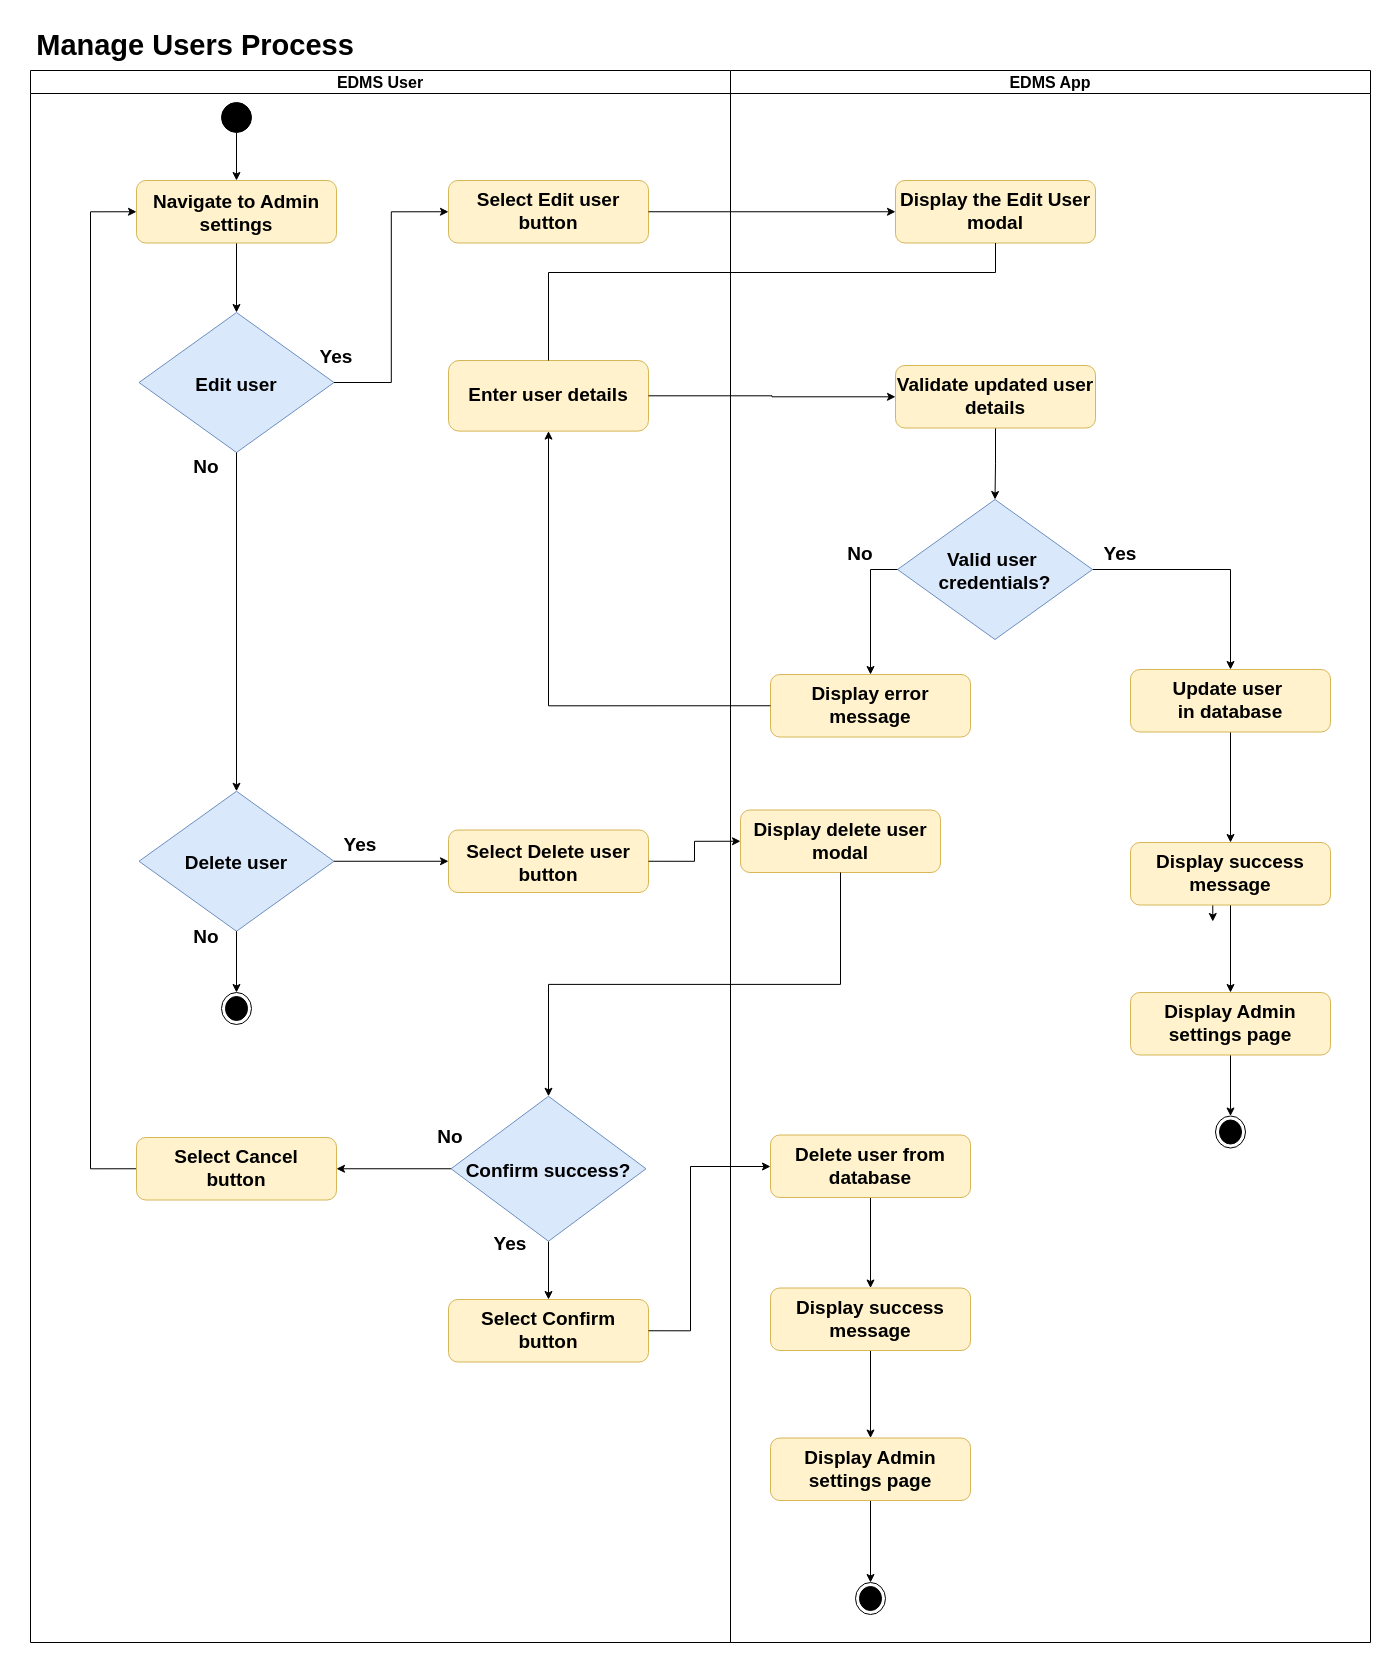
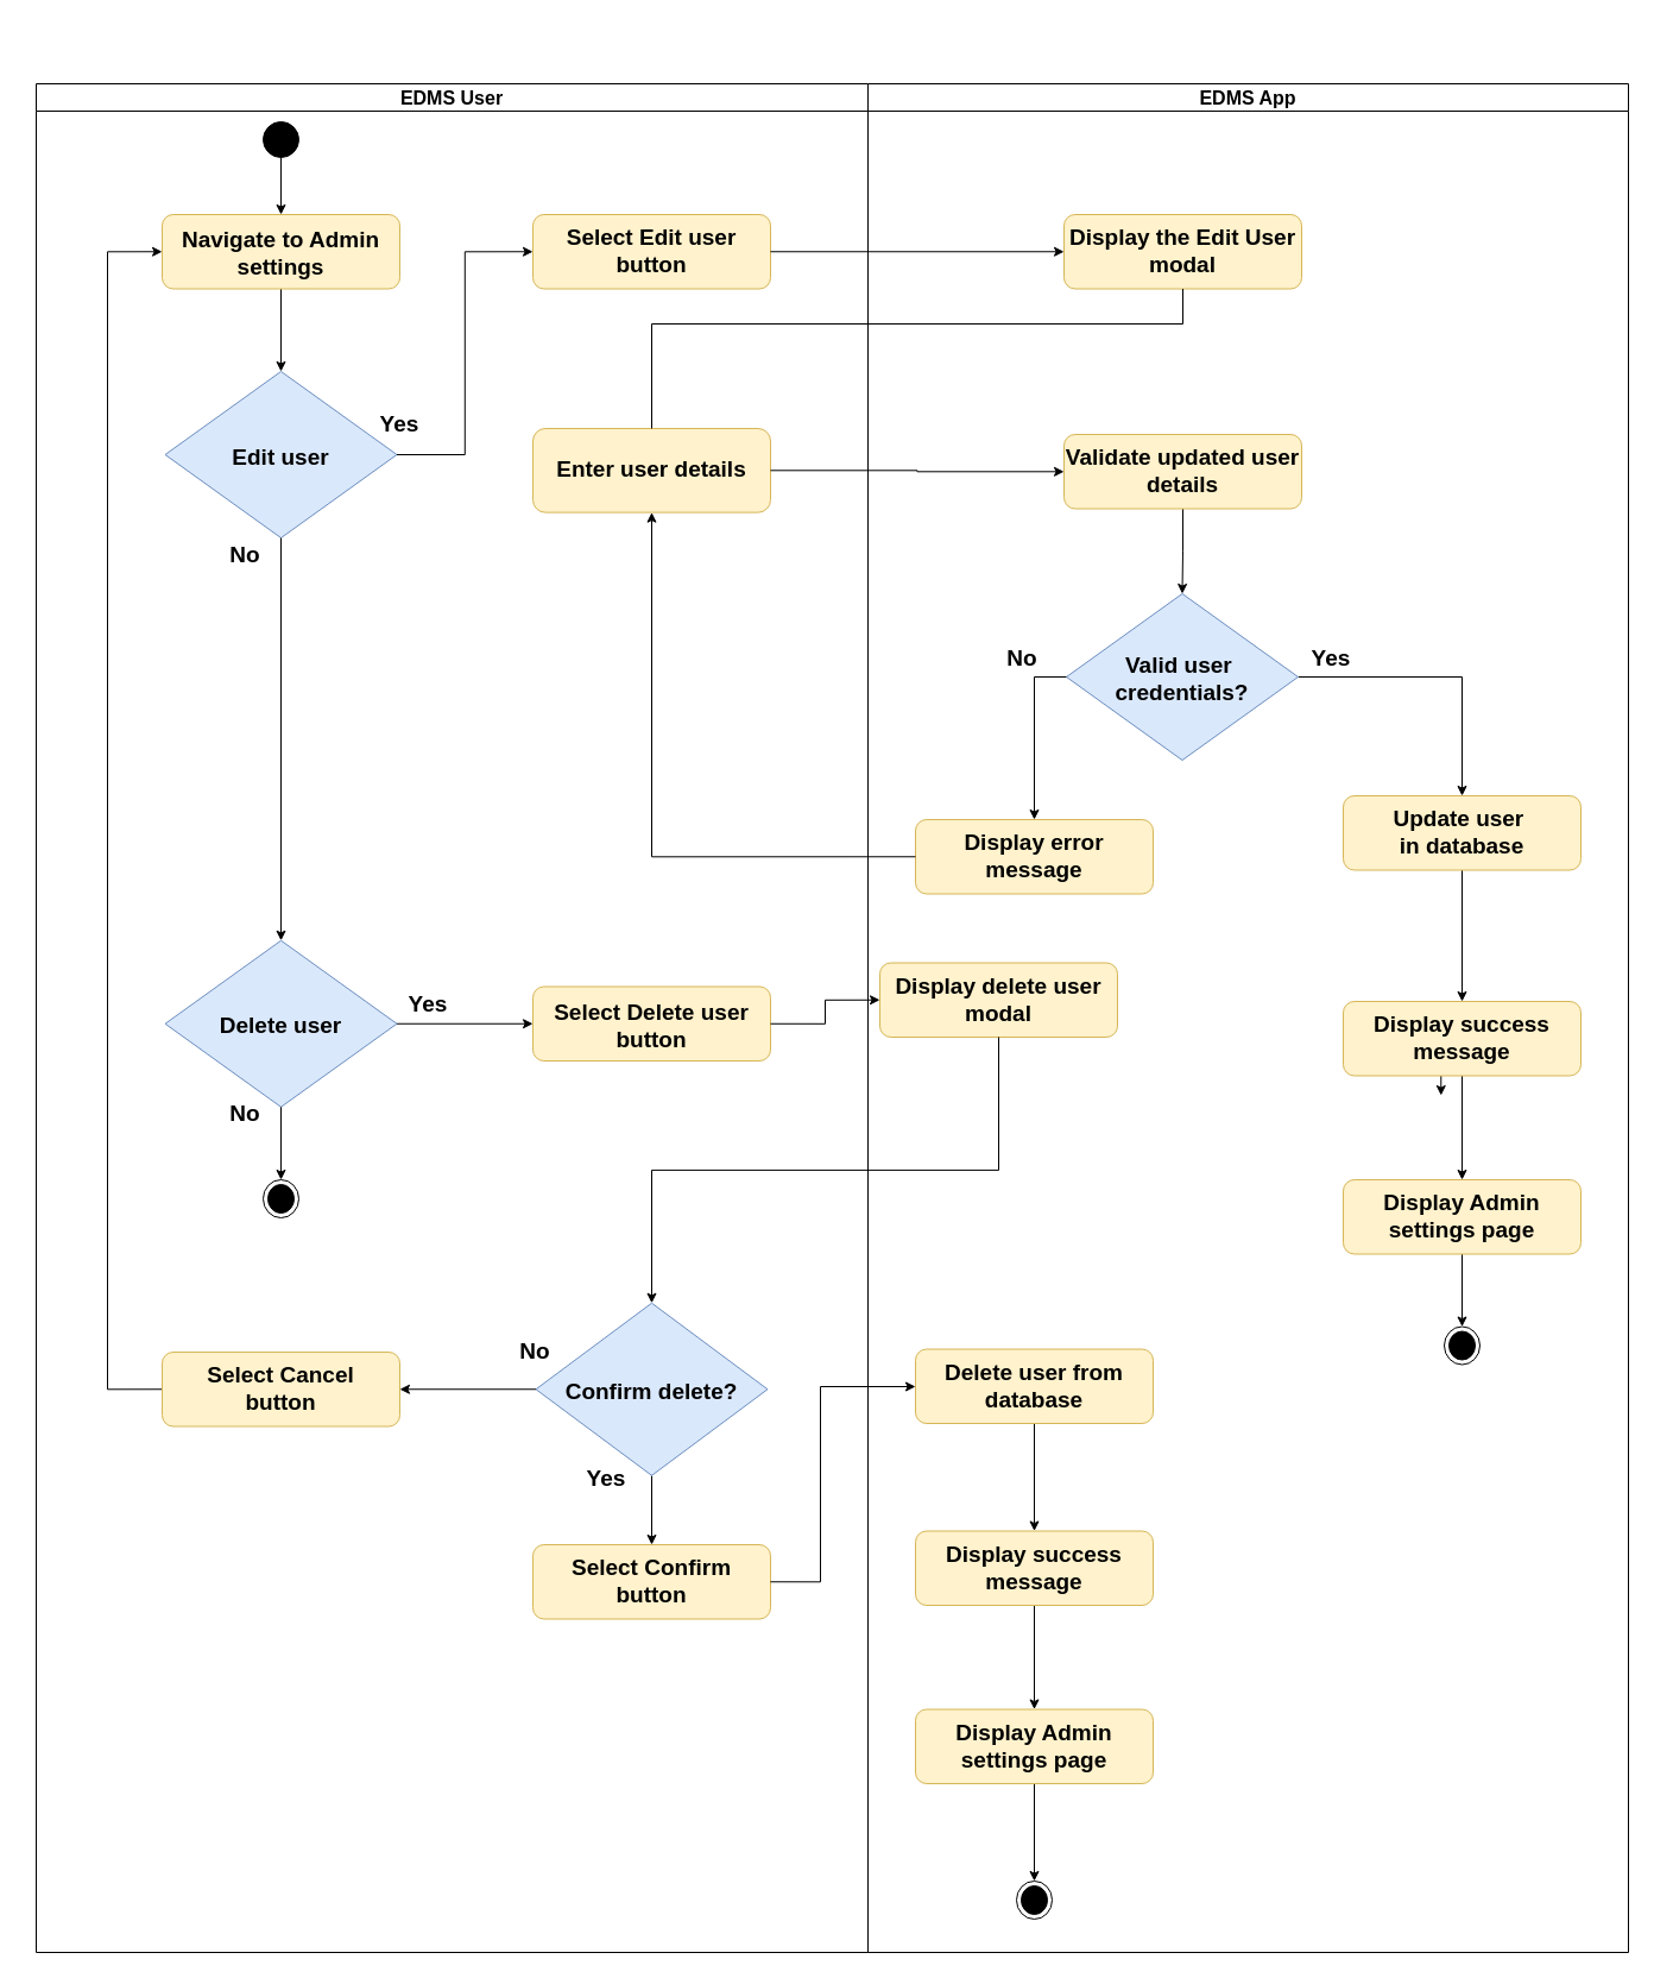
- <mxCell id="58" value="Manage Users Process" style="text;html=1;align=center;verticalAlign=middle;whiteSpace=wrap;rounded=0;fontSize=29;fontStyle=1" parent="1" vertex="1"><mxGeometry x="20" y="20" width="350" height="50" as="geometry" /></mxCell>
- <mxCell id="41" value="Display error message" style="whiteSpace=wrap;rounded=1;fontSize=19;fillColor=#fff2cc;strokeColor=#d6b656;fontStyle=1" parent="29" vertex="1"><mxGeometry x="40" y="604" width="200" height="62.5" as="geometry" /></mxCell>
+ <mxCell id="41" value="Display error message" style="whiteSpace=wrap;rounded=1;fontSize=19;fillColor=#fff2cc;strokeColor=#d6b656;fontStyle=1" parent="29" vertex="1"><mxGeometry x="40" y="619" width="200" height="62.5" as="geometry" /></mxCell>
- <mxCell id="14" value="Confirm success?" style="rhombus;fontSize=19;fillColor=#dae8fc;strokeColor=#6c8ebf;fontStyle=1" parent="2" vertex="1"><mxGeometry x="420.5" y="1025.75" width="195" height="145" as="geometry" /></mxCell>
+ <mxCell id="14" value="Confirm delete?" style="rhombus;fontSize=19;fillColor=#dae8fc;strokeColor=#6c8ebf;fontStyle=1" parent="2" vertex="1"><mxGeometry x="420.5" y="1025.75" width="195" height="145" as="geometry" /></mxCell>
